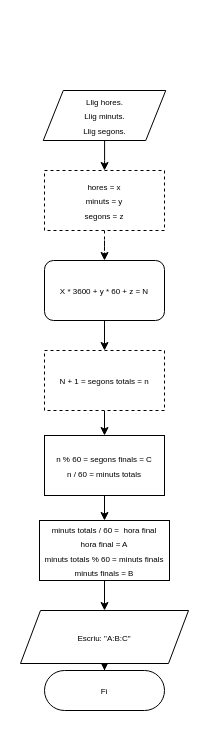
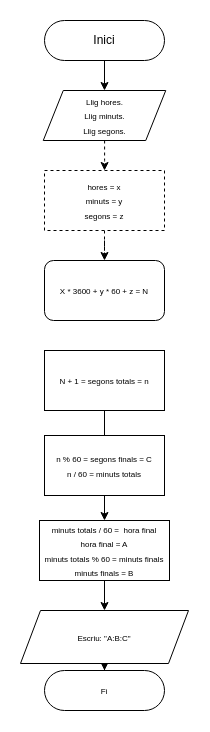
+ <mxCell id="3" value="Inici" style="rounded=1;whiteSpace=wrap;html=1;arcSize=50;" parent="1" vertex="1"><mxGeometry x="44" width="120" height="40" as="geometry" y="20" /></mxCell>
+ <mxCell id="2" style="edgeStyle=orthogonalEdgeStyle;rounded=0;orthogonalLoop=1;jettySize=auto;html=1;entryX=0.5;entryY=0;entryDx=0;entryDy=0;" parent="1" source="3" target="5" edge="1"><mxGeometry relative="1" as="geometry"><mxPoint x="104" y="110" as="targetPoint" /></mxGeometry></mxCell>
- <mxCell id="4" style="edgeStyle=orthogonalEdgeStyle;rounded=0;orthogonalLoop=1;jettySize=auto;html=1;" parent="1" source="5" target="7" edge="1"><mxGeometry relative="1" as="geometry"><mxPoint x="104" y="180" as="targetPoint" /></mxGeometry></mxCell>
+ <mxCell id="4" style="edgeStyle=orthogonalEdgeStyle;rounded=0;orthogonalLoop=1;jettySize=auto;html=1;dashed=1;" parent="1" source="5" target="7" edge="1"><mxGeometry relative="1" as="geometry"><mxPoint x="104" y="180" as="targetPoint" /></mxGeometry></mxCell>
- <mxCell id="8" style="edgeStyle=orthogonalEdgeStyle;rounded=0;orthogonalLoop=1;jettySize=auto;html=1;" parent="1" source="9" target="11" edge="1"><mxGeometry relative="1" as="geometry"><mxPoint x="104" y="350" as="targetPoint" /></mxGeometry></mxCell>
- <mxCell id="11" value="&lt;font style=&quot;font-size: 8px&quot;&gt;N + 1 = segons totals = n&lt;/font&gt;" style="rounded=0;whiteSpace=wrap;html=1;dashed=1;" parent="1" vertex="1"><mxGeometry x="44" y="350" width="120" height="60" as="geometry" /></mxCell>
+ <mxCell id="11" value="&lt;font style=&quot;font-size: 8px&quot;&gt;N + 1 = segons totals = n&lt;/font&gt;" style="rounded=0;whiteSpace=wrap;html=1;" parent="1" vertex="1"><mxGeometry x="44" y="350" width="120" height="60" as="geometry" /></mxCell>
- <mxCell id="10" style="edgeStyle=orthogonalEdgeStyle;rounded=0;orthogonalLoop=1;jettySize=auto;html=1;" parent="1" source="11" target="13" edge="1"><mxGeometry relative="1" as="geometry"><mxPoint x="104" y="450" as="targetPoint" /></mxGeometry></mxCell>
+ <mxCell id="10" style="edgeStyle=orthogonalEdgeStyle;rounded=0;orthogonalLoop=1;jettySize=auto;html=1;endArrow=none;" parent="1" source="11" target="13" edge="1"><mxGeometry relative="1" as="geometry"><mxPoint x="104" y="450" as="targetPoint" /></mxGeometry></mxCell>
